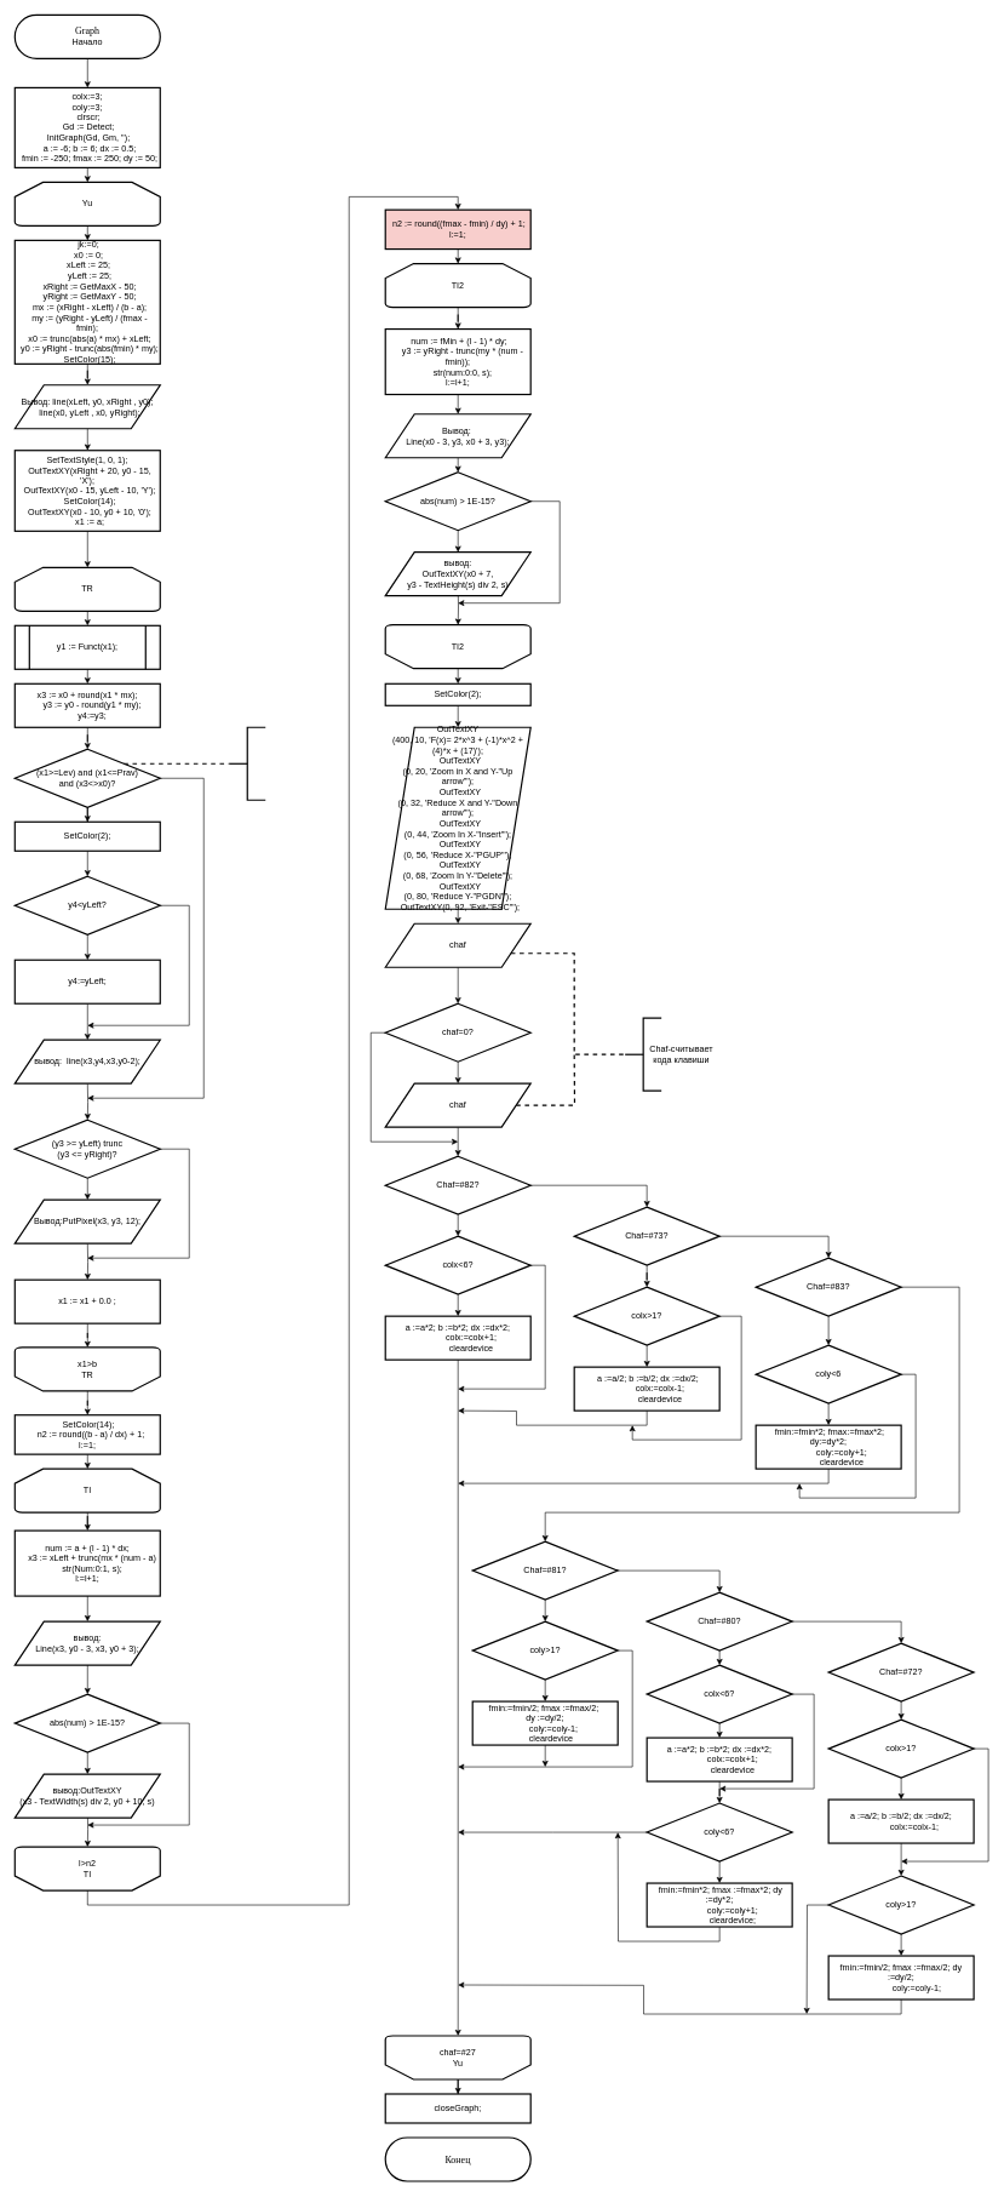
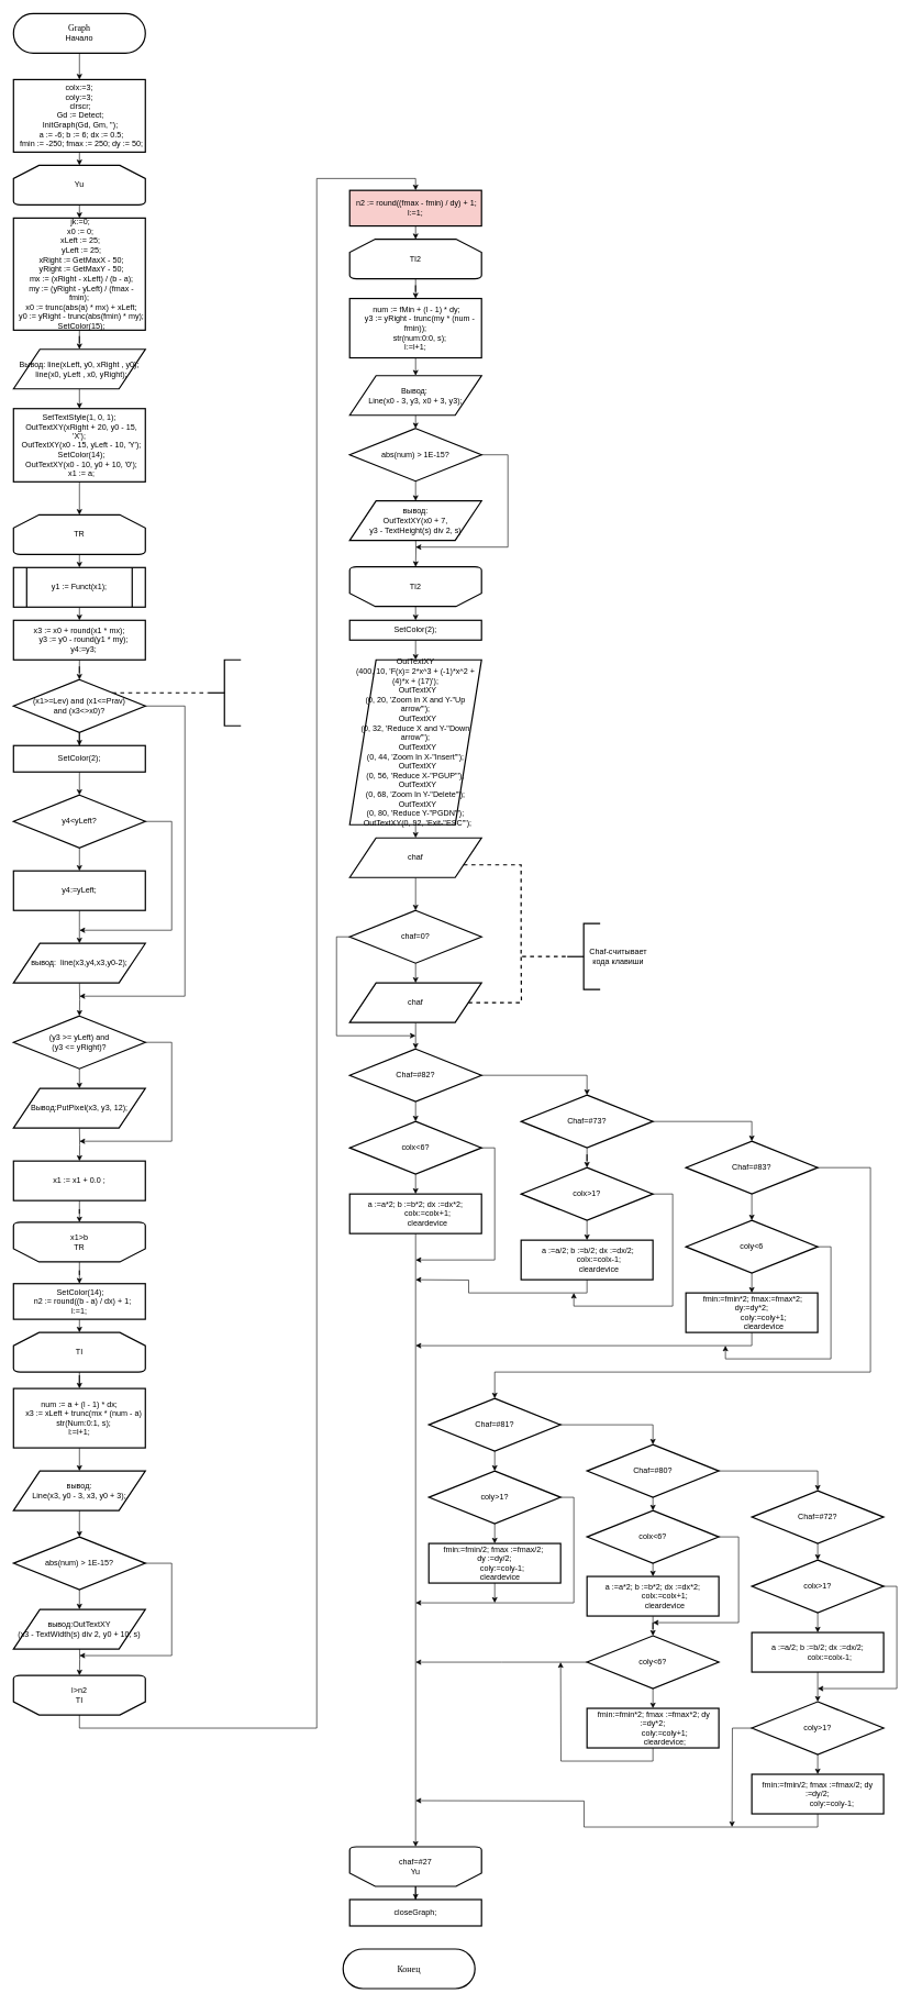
- <mxCell id="34" value="(y3 &amp;gt;= yLeft) trunc &lt;br&gt;(y3 &amp;lt;= yRight)?" style="rhombus;whiteSpace=wrap;html=1;strokeWidth=2;" vertex="1" parent="1"><mxGeometry x="20" y="1540" width="200" height="80" as="geometry" /></mxCell>
+ <mxCell id="34" value="(y3 &amp;gt;= yLeft) and &lt;br&gt;(y3 &amp;lt;= yRight)?" style="rhombus;whiteSpace=wrap;html=1;strokeWidth=2;" vertex="1" parent="1"><mxGeometry x="20" y="1540" width="200" height="80" as="geometry" /></mxCell>
- <mxCell id="129" value="&lt;font face=&quot;times new roman, serif&quot;&gt;&lt;span style=&quot;font-size: 13.333px&quot;&gt;Конец&lt;/span&gt;&lt;/font&gt;" style="rounded=1;whiteSpace=wrap;html=1;arcSize=50;strokeWidth=2;" vertex="1" parent="1"><mxGeometry x="530" y="2940" width="200" height="60" as="geometry" /></mxCell>
+ <mxCell id="129" value="&lt;font face=&quot;times new roman, serif&quot;&gt;&lt;span style=&quot;font-size: 13.333px&quot;&gt;Конец&lt;/span&gt;&lt;/font&gt;" style="rounded=1;whiteSpace=wrap;html=1;arcSize=50;strokeWidth=2;" vertex="1" parent="1"><mxGeometry x="520" y="2955" width="200" height="60" as="geometry" /></mxCell>
